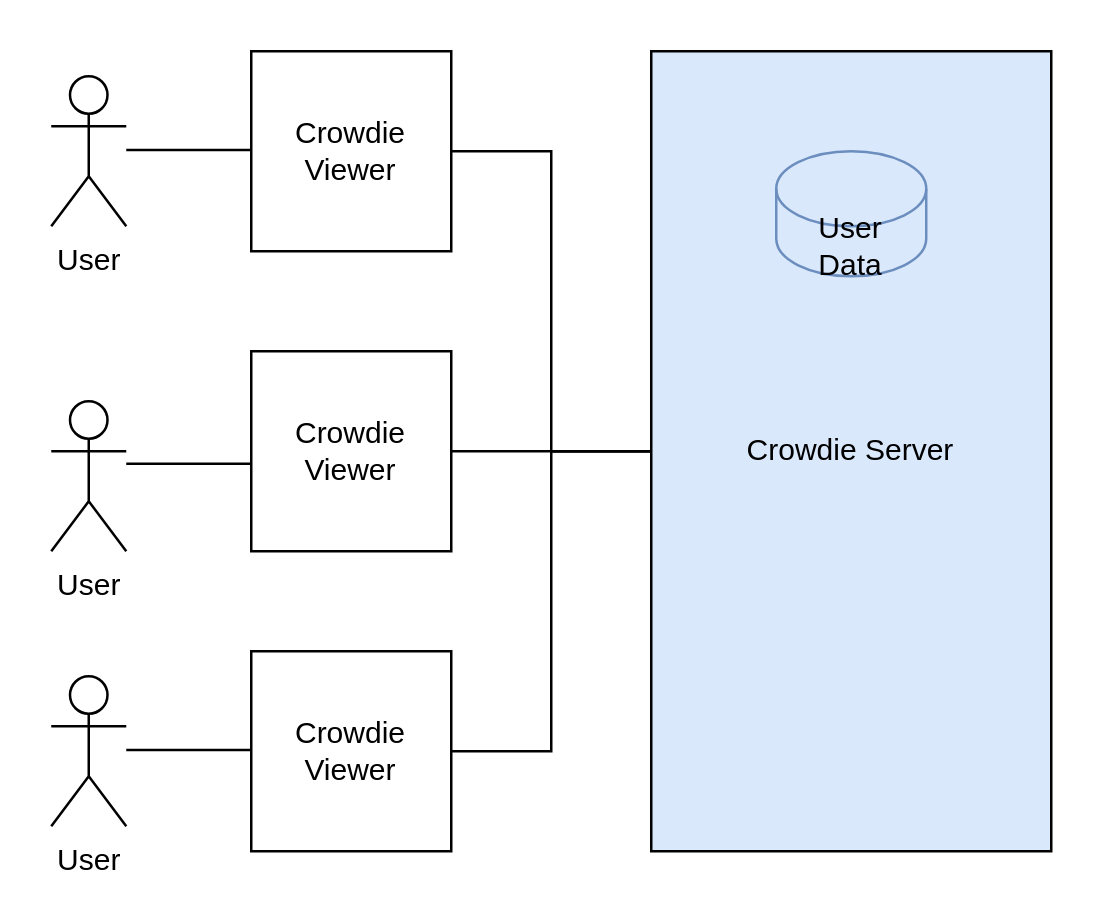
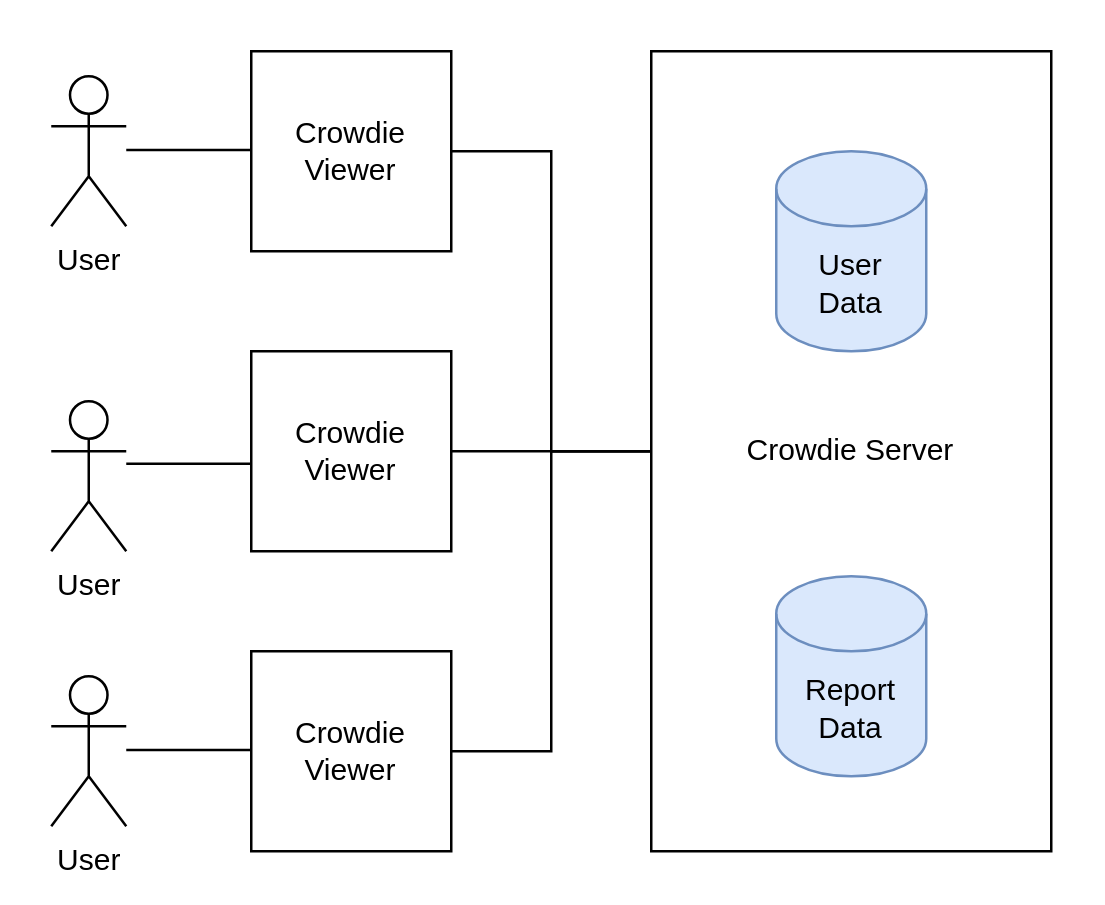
- <mxCell id="16" value="User&lt;br&gt;Data" style="shape=cylinder3;whiteSpace=wrap;html=1;boundedLbl=1;backgroundOutline=1;size=15;fillColor=#dae8fc;strokeColor=#6c8ebf;" vertex="1" parent="1"><mxGeometry x="310" y="60" width="60" height="50" as="geometry" /></mxCell>
+ <mxCell id="16" value="User&lt;br&gt;Data" style="shape=cylinder3;whiteSpace=wrap;html=1;boundedLbl=1;backgroundOutline=1;size=15;fillColor=#dae8fc;strokeColor=#6c8ebf;" vertex="1" parent="1"><mxGeometry x="310" y="60" width="60" height="80" as="geometry" /></mxCell>
- <mxCell id="14" value="Crowdie Server" style="rounded=0;whiteSpace=wrap;html=1;fillColor=#dae8fc;" vertex="1" parent="1"><mxGeometry x="260" y="20" width="160" height="320" as="geometry" /></mxCell>
+ <mxCell id="14" value="Crowdie Server" style="rounded=0;whiteSpace=wrap;html=1;" vertex="1" parent="1"><mxGeometry x="260" y="20" width="160" height="320" as="geometry" /></mxCell>
+ <mxCell id="15" value="Report&lt;br&gt;Data" style="shape=cylinder3;whiteSpace=wrap;html=1;boundedLbl=1;backgroundOutline=1;size=15;fillColor=#dae8fc;strokeColor=#6c8ebf;" vertex="1" parent="1"><mxGeometry x="310" y="230" width="60" height="80" as="geometry" /></mxCell>
